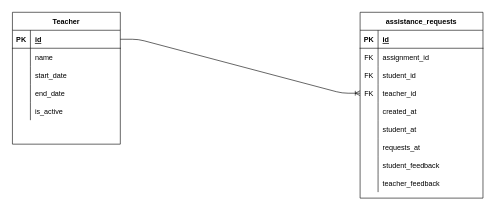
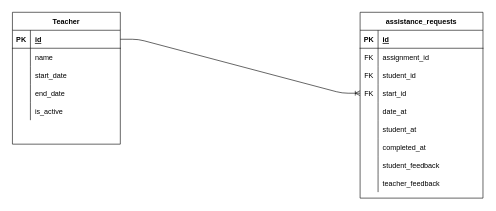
- <mxCell id="30" value="teacher_id" style="shape=partialRectangle;connectable=0;fillColor=none;top=0;left=0;bottom=0;right=0;align=left;spacingLeft=6;overflow=hidden;" vertex="1" parent="28"><mxGeometry x="30" width="175" height="30" as="geometry" /></mxCell>
+ <mxCell id="30" value="start_id" style="shape=partialRectangle;connectable=0;fillColor=none;top=0;left=0;bottom=0;right=0;align=left;spacingLeft=6;overflow=hidden;" vertex="1" parent="28"><mxGeometry x="30" width="175" height="30" as="geometry" /></mxCell>
- <mxCell id="33" value="created_at" style="shape=partialRectangle;connectable=0;fillColor=none;top=0;left=0;bottom=0;right=0;align=left;spacingLeft=6;overflow=hidden;" vertex="1" parent="31"><mxGeometry x="30" width="175" height="30" as="geometry" /></mxCell>
+ <mxCell id="33" value="date_at" style="shape=partialRectangle;connectable=0;fillColor=none;top=0;left=0;bottom=0;right=0;align=left;spacingLeft=6;overflow=hidden;" vertex="1" parent="31"><mxGeometry x="30" width="175" height="30" as="geometry" /></mxCell>
- <mxCell id="39" value="requests_at" style="shape=partialRectangle;connectable=0;fillColor=none;top=0;left=0;bottom=0;right=0;align=left;spacingLeft=6;overflow=hidden;" vertex="1" parent="37"><mxGeometry x="30" width="175" height="30" as="geometry" /></mxCell>
+ <mxCell id="39" value="completed_at" style="shape=partialRectangle;connectable=0;fillColor=none;top=0;left=0;bottom=0;right=0;align=left;spacingLeft=6;overflow=hidden;" vertex="1" parent="37"><mxGeometry x="30" width="175" height="30" as="geometry" /></mxCell>
